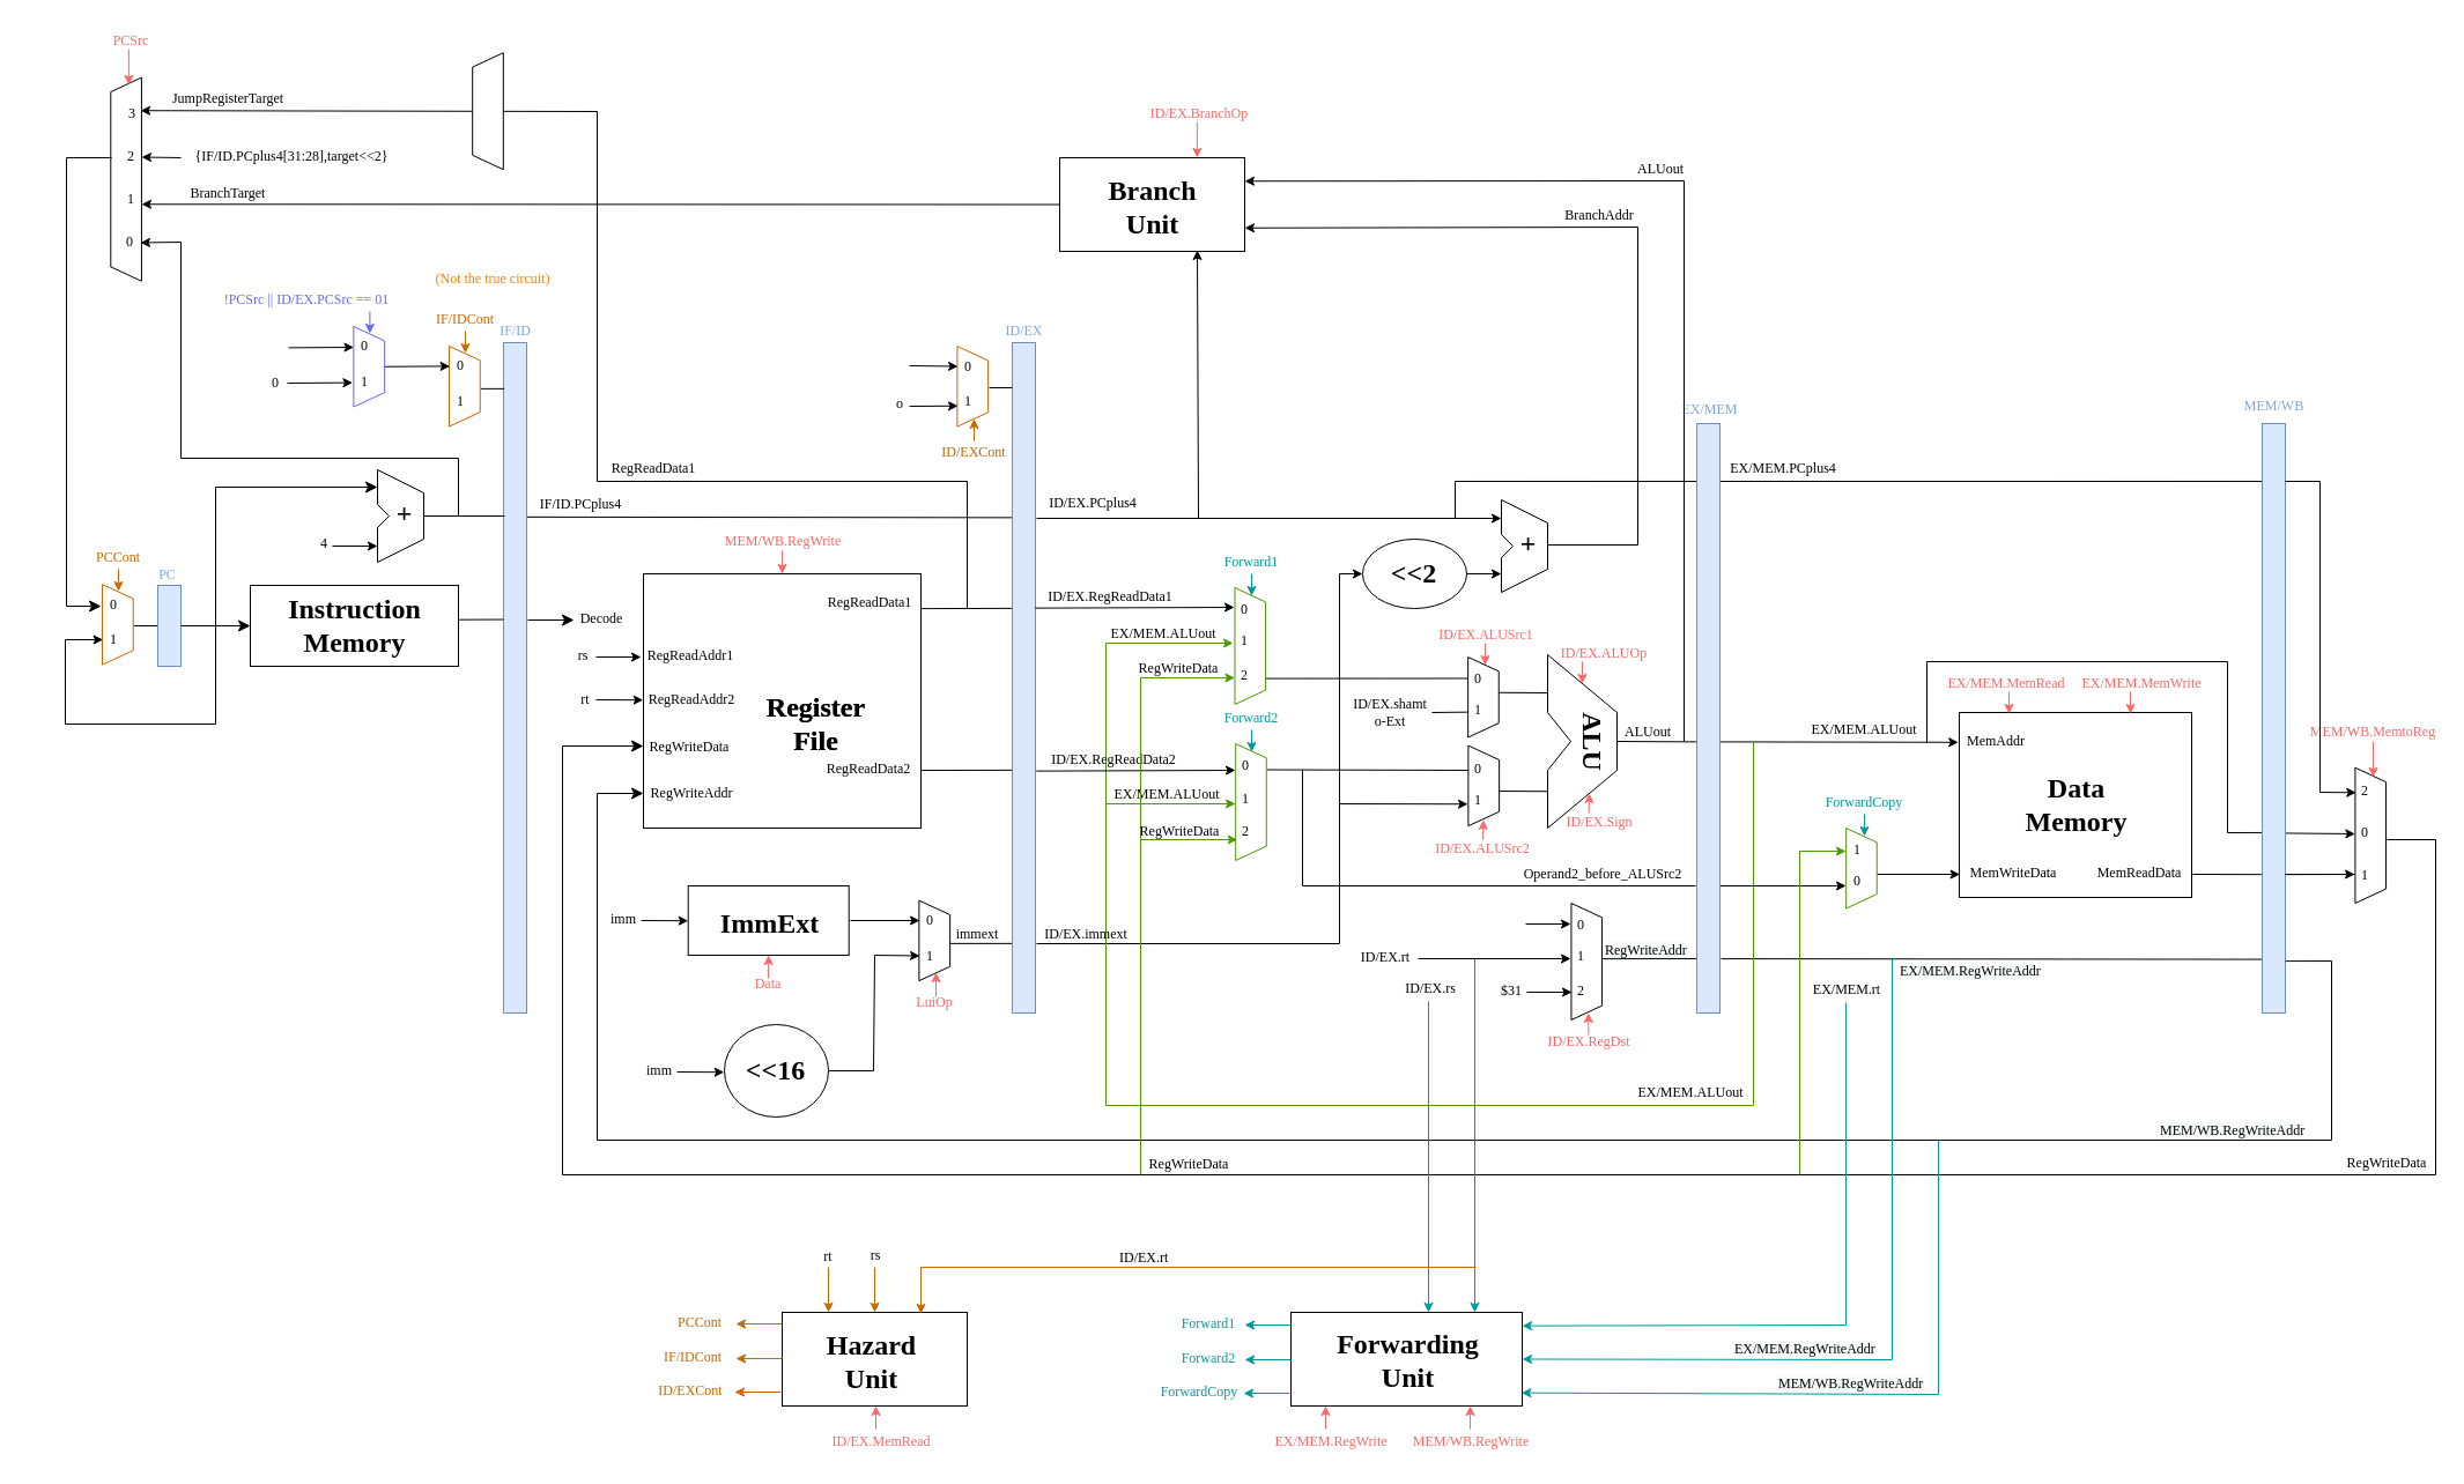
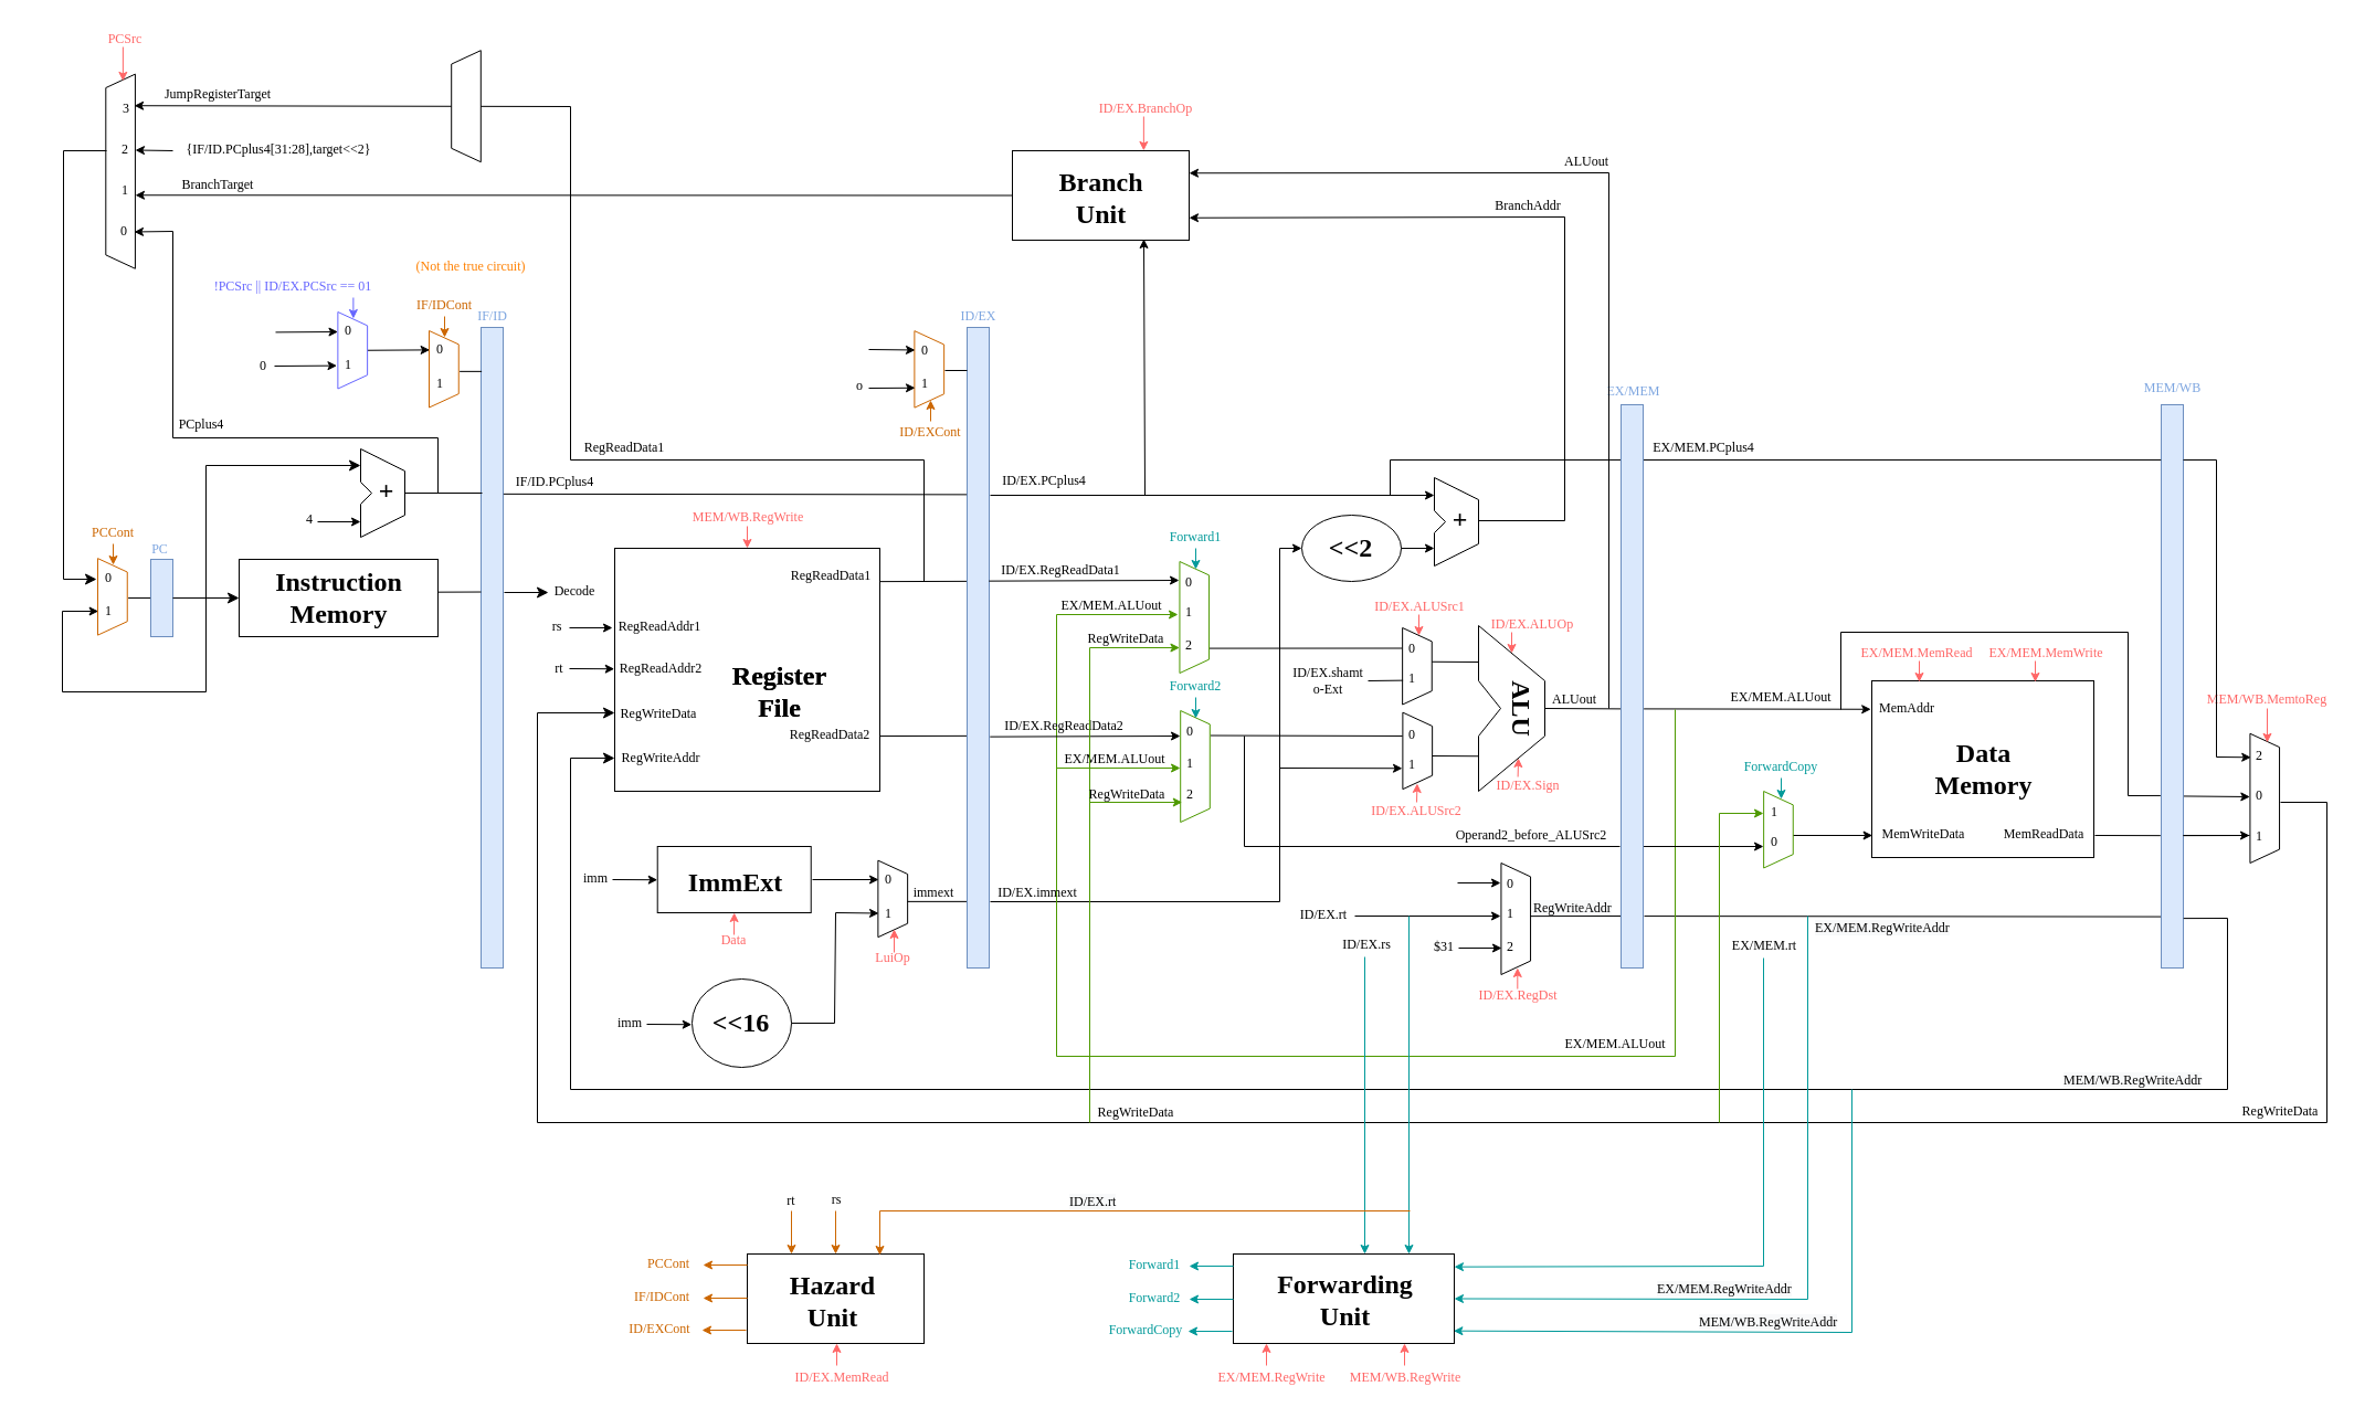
+ <mxCell id="271" value="PCplus4" style="text;html=1;strokeColor=none;fillColor=none;align=center;verticalAlign=middle;whiteSpace=wrap;rounded=0;fontFamily=Georgia;" parent="1" vertex="1"><mxGeometry x="166" y="369" width="32" height="30" as="geometry" /></mxCell>
